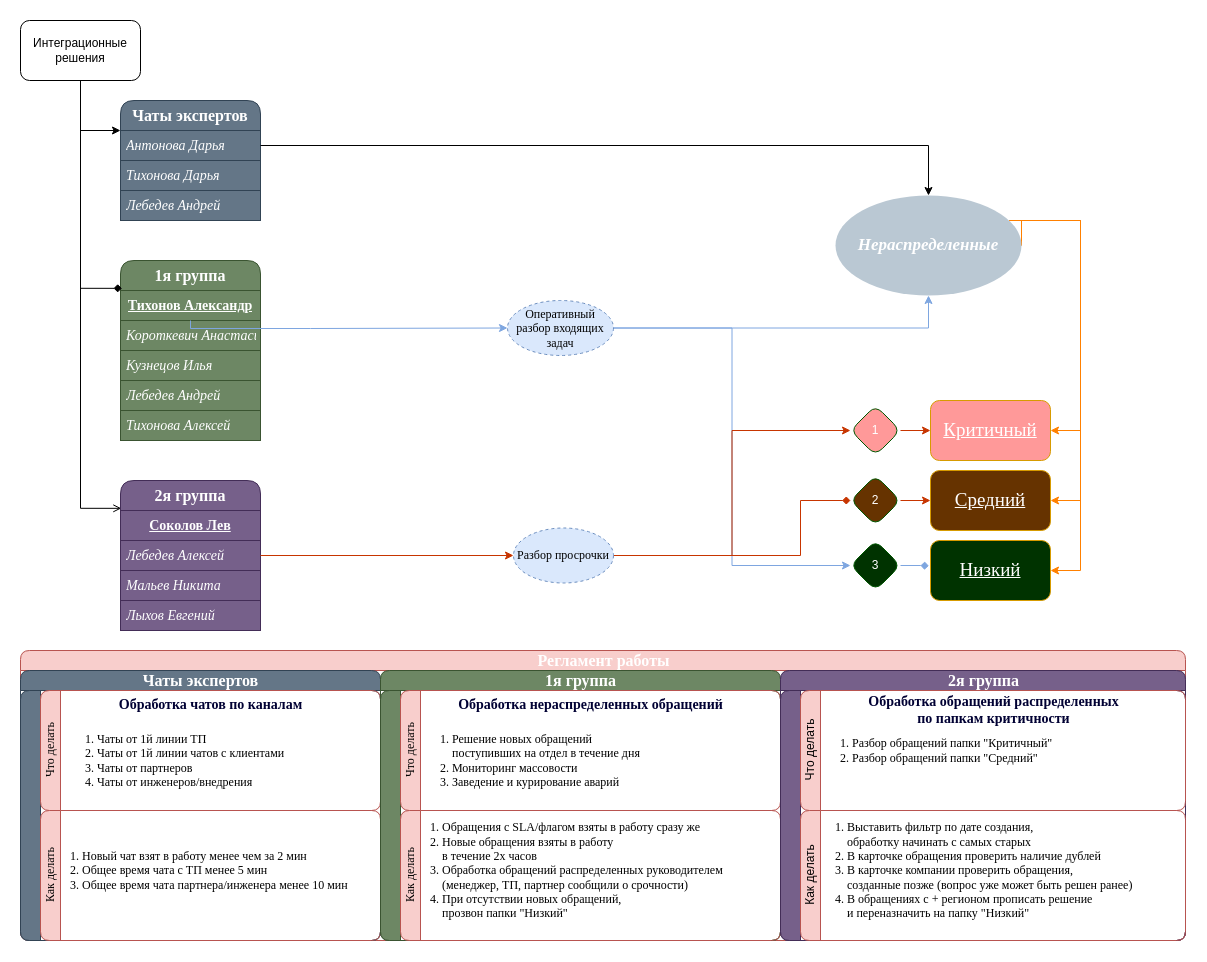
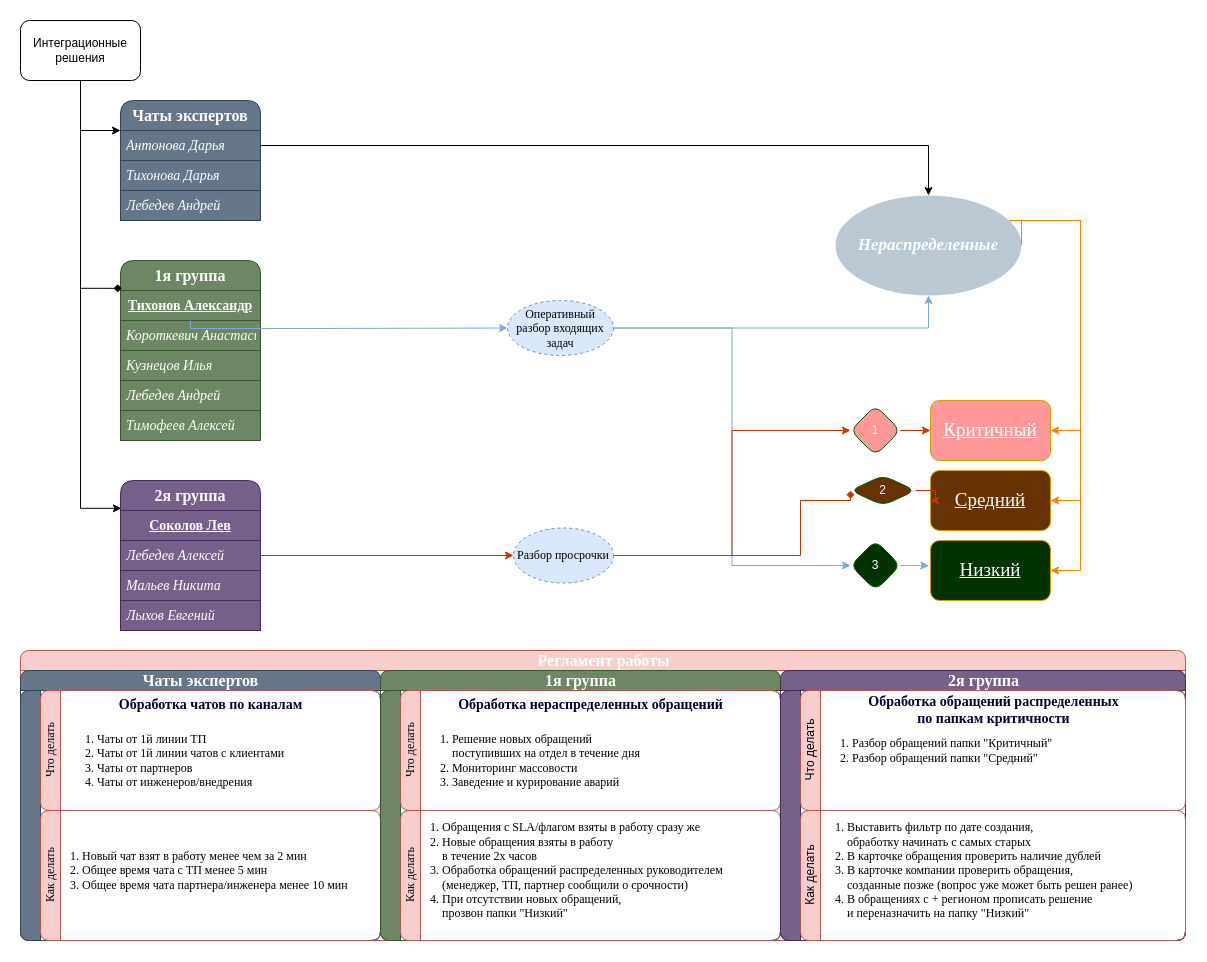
- <mxCell id="14" value="&lt;div style=&quot;font-size: 14px; line-height: 21px; white-space: pre;&quot;&gt;&lt;div style=&quot;line-height: 21px;&quot;&gt;&lt;div style=&quot;line-height: 21px;&quot;&gt;&lt;span style=&quot;&quot;&gt;Тихонова Алексей&lt;/span&gt;&lt;/div&gt;&lt;/div&gt;&lt;/div&gt;" style="text;strokeColor=#3A5431;fillColor=#6d8764;align=left;verticalAlign=middle;spacingLeft=4;spacingRight=4;overflow=hidden;points=[[0,0.5],[1,0.5]];portConstraint=eastwest;rotatable=0;whiteSpace=wrap;html=1;fontStyle=2;labelBackgroundColor=none;fontColor=#ffffff;labelBorderColor=none;fontFamily=Times New Roman;" vertex="1" parent="9"><mxGeometry y="150" width="140" height="30" as="geometry" /></mxCell>
+ <mxCell id="14" value="&lt;div style=&quot;font-size: 14px; line-height: 21px; white-space: pre;&quot;&gt;&lt;div style=&quot;line-height: 21px;&quot;&gt;&lt;div style=&quot;line-height: 21px;&quot;&gt;&lt;span style=&quot;&quot;&gt;Тимофеев Алексей&lt;/span&gt;&lt;/div&gt;&lt;/div&gt;&lt;/div&gt;" style="text;strokeColor=#3A5431;fillColor=#6d8764;align=left;verticalAlign=middle;spacingLeft=4;spacingRight=4;overflow=hidden;points=[[0,0.5],[1,0.5]];portConstraint=eastwest;rotatable=0;whiteSpace=wrap;html=1;fontStyle=2;labelBackgroundColor=none;fontColor=#ffffff;labelBorderColor=none;fontFamily=Times New Roman;" vertex="1" parent="9"><mxGeometry y="150" width="140" height="30" as="geometry" /></mxCell>
- <mxCell id="37" value="2" style="shape=rhombus;perimeter=rhombusPerimeter;whiteSpace=wrap;html=1;align=center;rounded=1;shadow=0;glass=0;strokeColor=#005700;verticalAlign=middle;swimlaneFillColor=none;fontFamily=Helvetica;fontSize=12;fontColor=#ffffff;fontStyle=0;fillColor=#663300;" vertex="1" parent="1"><mxGeometry x="850" y="475" width="50" height="50" as="geometry" /></mxCell>
+ <mxCell id="37" value="2" style="shape=rhombus;perimeter=rhombusPerimeter;whiteSpace=wrap;html=1;align=center;rounded=1;shadow=0;glass=0;strokeColor=#005700;verticalAlign=middle;swimlaneFillColor=none;fontFamily=Helvetica;fontSize=12;fontColor=#ffffff;fontStyle=0;fillColor=#663300;" vertex="1" parent="1"><mxGeometry x="850" y="475" width="65" height="30" as="geometry" /></mxCell>
- <mxCell id="2" value="" style="edgeStyle=orthogonalEdgeStyle;rounded=0;orthogonalLoop=1;jettySize=auto;html=1;fontFamily=Helvetica;fontSize=12;fontColor=default;fontStyle=0;entryX=0.006;entryY=-0.072;entryDx=0;entryDy=0;entryPerimeter=0;endArrow=open;" edge="1" parent="1" source="4" target="16"><mxGeometry relative="1" as="geometry"><mxPoint x="70" y="570" as="targetPoint" /></mxGeometry></mxCell>
+ <mxCell id="2" value="" style="edgeStyle=orthogonalEdgeStyle;rounded=0;orthogonalLoop=1;jettySize=auto;html=1;fontFamily=Helvetica;fontSize=12;fontColor=default;fontStyle=0;entryX=0.006;entryY=-0.072;entryDx=0;entryDy=0;entryPerimeter=0;" edge="1" parent="1" source="4" target="16"><mxGeometry relative="1" as="geometry"><mxPoint x="70" y="570" as="targetPoint" /></mxGeometry></mxCell>
- <mxCell id="34" style="edgeStyle=orthogonalEdgeStyle;rounded=0;orthogonalLoop=1;jettySize=auto;html=1;entryX=-0.014;entryY=0.422;entryDx=0;entryDy=0;entryPerimeter=0;fontFamily=Helvetica;fontSize=12;fontColor=default;fontStyle=0;fillColor=#0050ef;strokeColor=#7EA6E0;endArrow=diamond;" edge="1" parent="1" source="33" target="23"><mxGeometry relative="1" as="geometry" /></mxCell>
+ <mxCell id="34" style="edgeStyle=orthogonalEdgeStyle;rounded=0;orthogonalLoop=1;jettySize=auto;html=1;entryX=-0.014;entryY=0.422;entryDx=0;entryDy=0;entryPerimeter=0;fontFamily=Helvetica;fontSize=12;fontColor=default;fontStyle=0;fillColor=#0050ef;strokeColor=#7EA6E0;" edge="1" parent="1" source="33" target="23"><mxGeometry relative="1" as="geometry" /></mxCell>
